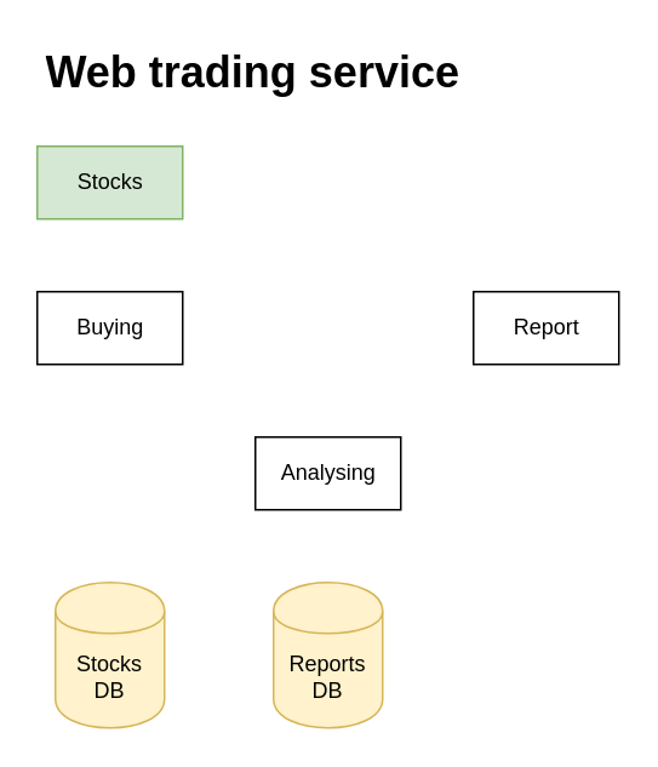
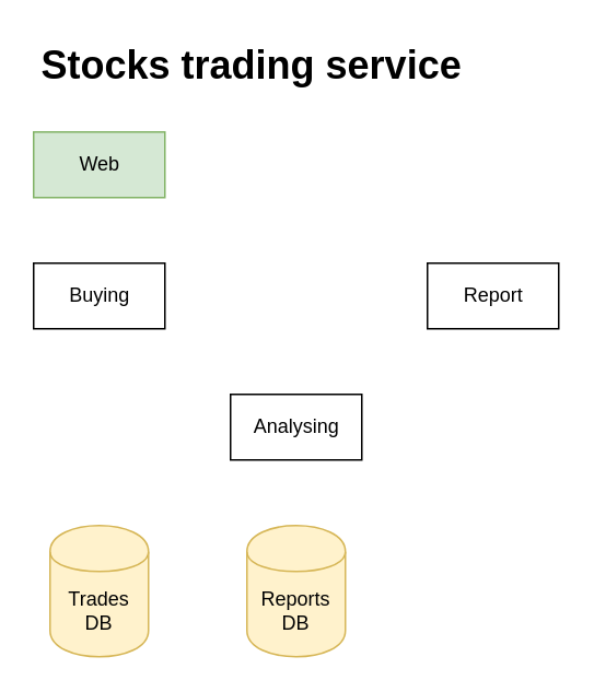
- <mxCell id="8" value="&lt;h1&gt;Web trading service&lt;/h1&gt;" style="text;html=1;strokeColor=none;fillColor=none;spacing=5;spacingTop=-20;whiteSpace=wrap;overflow=hidden;rounded=0;" vertex="1" parent="1"><mxGeometry x="20" y="20" width="320" height="40" as="geometry" /></mxCell>
+ <mxCell id="8" value="&lt;h1&gt;Stocks trading service&lt;/h1&gt;" style="text;html=1;strokeColor=none;fillColor=none;spacing=5;spacingTop=-20;whiteSpace=wrap;overflow=hidden;rounded=0;" vertex="1" parent="1"><mxGeometry x="20" y="20" width="320" height="40" as="geometry" /></mxCell>
- <mxCell id="7" value="Stocks" style="html=1;dashed=0;whitespace=wrap;fillColor=#d5e8d4;strokeColor=#82b366;" vertex="1" parent="1"><mxGeometry x="20" y="80" width="80" height="40" as="geometry" /></mxCell>
+ <mxCell id="7" value="Web" style="html=1;dashed=0;whitespace=wrap;fillColor=#d5e8d4;strokeColor=#82b366;" vertex="1" parent="1"><mxGeometry x="20" y="80" width="80" height="40" as="geometry" /></mxCell>
- <mxCell id="2" value="Stocks&lt;br&gt;DB" style="shape=cylinder;whiteSpace=wrap;html=1;boundedLbl=1;backgroundOutline=1;fillColor=#fff2cc;strokeColor=#d6b656;" vertex="1" parent="1"><mxGeometry x="30" y="320" width="60" height="80" as="geometry" /></mxCell>
+ <mxCell id="2" value="Trades&lt;br&gt;DB" style="shape=cylinder;whiteSpace=wrap;html=1;boundedLbl=1;backgroundOutline=1;fillColor=#fff2cc;strokeColor=#d6b656;" vertex="1" parent="1"><mxGeometry x="30" y="320" width="60" height="80" as="geometry" /></mxCell>
